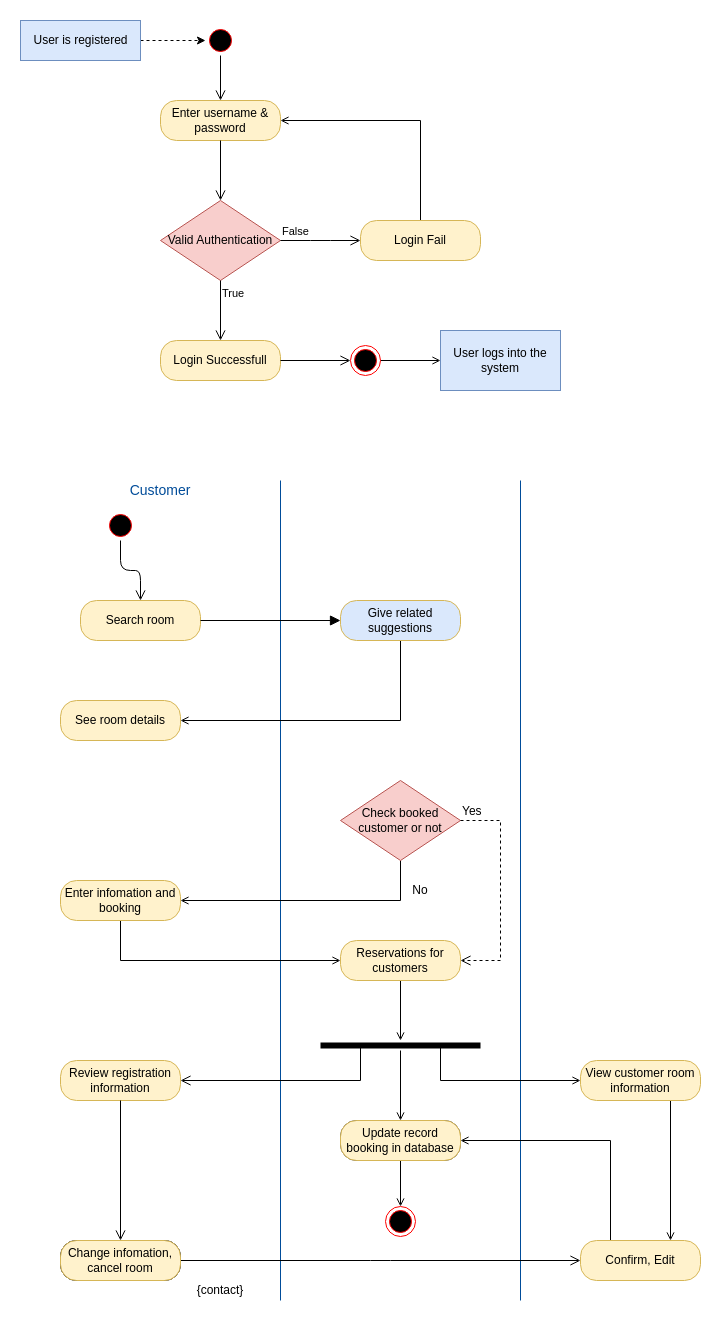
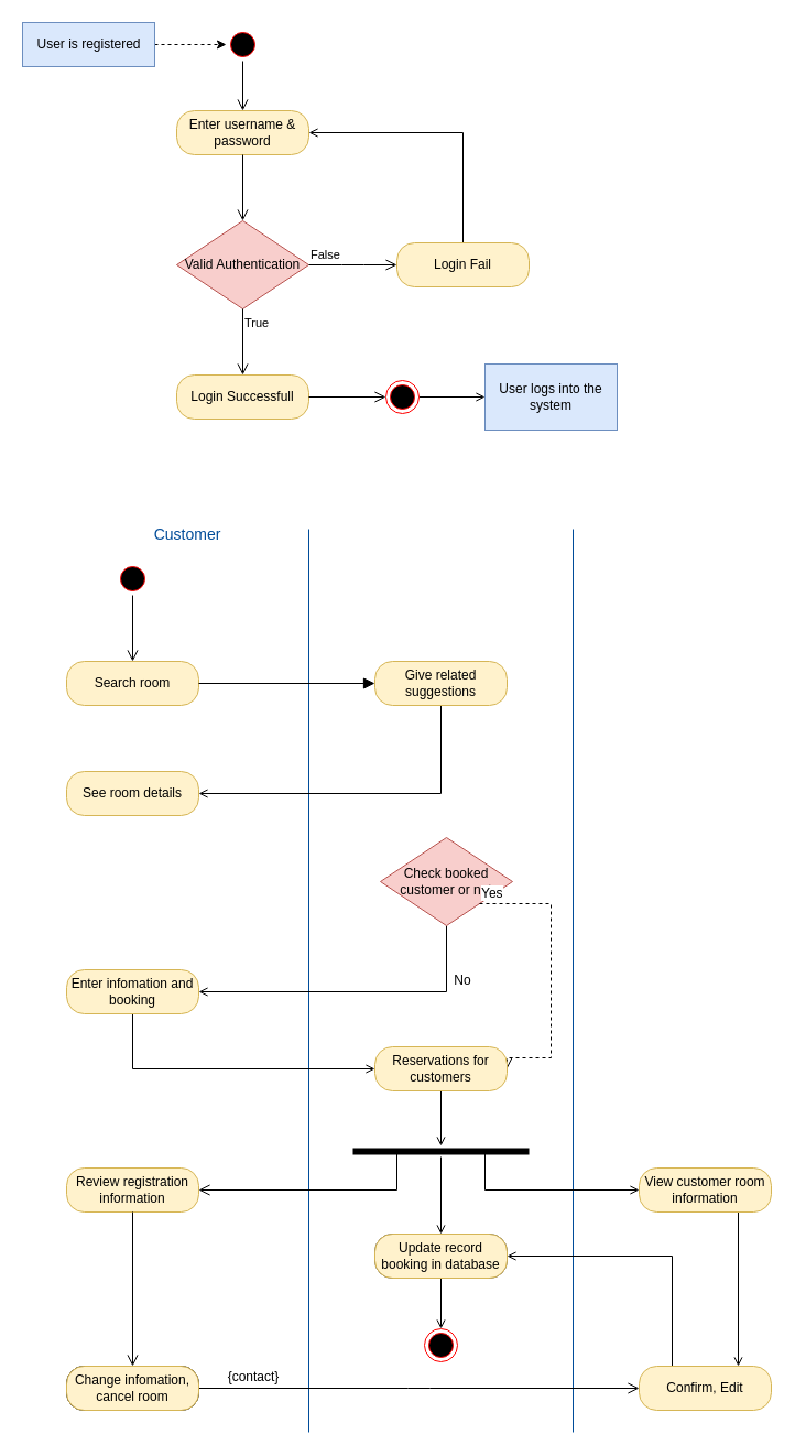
- <mxCell id="20" value="&lt;font style=&quot;font-size: 14px&quot;&gt;Customer&lt;/font&gt;" style="text;html=1;strokeColor=none;fillColor=none;align=center;verticalAlign=middle;whiteSpace=wrap;rounded=0;shadow=0;fontColor=#004C99;" vertex="1" parent="1"><mxGeometry x="120" y="480" width="80" height="20" as="geometry" /></mxCell>
+ <mxCell id="20" value="&lt;font style=&quot;font-size: 14px&quot;&gt;Customer&lt;/font&gt;" style="text;html=1;strokeColor=none;fillColor=none;align=center;verticalAlign=middle;whiteSpace=wrap;rounded=0;shadow=0;fontColor=#004C99;" vertex="1" parent="1"><mxGeometry x="130" y="475" width="80" height="20" as="geometry" /></mxCell>
- <mxCell id="23" value="Search room" style="rounded=1;whiteSpace=wrap;html=1;arcSize=40;fillColor=#fff2cc;strokeColor=#d6b656;shadow=0;" vertex="1" parent="1"><mxGeometry x="80" y="600" width="120" height="40" as="geometry" /></mxCell>
+ <mxCell id="23" value="Search room" style="rounded=1;whiteSpace=wrap;html=1;arcSize=40;fillColor=#fff2cc;strokeColor=#d6b656;shadow=0;" vertex="1" parent="1"><mxGeometry x="60" y="600" width="120" height="40" as="geometry" /></mxCell>
- <mxCell id="26" value="Give related suggestions" style="rounded=1;whiteSpace=wrap;html=1;arcSize=40;fillColor=#dae8fc;strokeColor=#d6b656;" vertex="1" parent="1"><mxGeometry x="340" y="600" width="120" height="40" as="geometry" /></mxCell>
+ <mxCell id="26" value="Give related suggestions" style="rounded=1;whiteSpace=wrap;html=1;arcSize=40;fillColor=#fff2cc;strokeColor=#d6b656;" vertex="1" parent="1"><mxGeometry x="340" y="600" width="120" height="40" as="geometry" /></mxCell>
- <mxCell id="29" value="Check booked customer or not" style="rhombus;whiteSpace=wrap;html=1;fillColor=#f8cecc;strokeColor=#b85450;rounded=0;shadow=0;" vertex="1" parent="1"><mxGeometry x="340" y="780" width="120" height="80" as="geometry" /></mxCell>
+ <mxCell id="29" value="Check booked customer or not" style="rhombus;whiteSpace=wrap;html=1;fillColor=#f8cecc;strokeColor=#b85450;rounded=0;shadow=0;" vertex="1" parent="1"><mxGeometry x="345" y="760" width="120" height="80" as="geometry" /></mxCell>
- <mxCell id="34" value="Reservations for customers" style="rounded=1;whiteSpace=wrap;html=1;arcSize=40;fillColor=#fff2cc;strokeColor=#d6b656;" vertex="1" parent="1"><mxGeometry x="340" y="940" width="120" height="40" as="geometry" /></mxCell>
+ <mxCell id="34" value="Reservations for customers" style="rounded=1;whiteSpace=wrap;html=1;arcSize=40;fillColor=#fff2cc;strokeColor=#d6b656;" vertex="1" parent="1"><mxGeometry x="340" y="950" width="120" height="40" as="geometry" /></mxCell>
- <mxCell id="48" value="{contact}" style="text;html=1;strokeColor=none;fillColor=none;align=center;verticalAlign=middle;whiteSpace=wrap;rounded=0;shadow=0;" vertex="1" parent="1"><mxGeometry x="190" y="1280" width="60" height="20" as="geometry" /></mxCell>
+ <mxCell id="48" value="{contact}" style="text;html=1;strokeColor=none;fillColor=none;align=center;verticalAlign=middle;whiteSpace=wrap;rounded=0;shadow=0;" vertex="1" parent="1"><mxGeometry x="200" y="1240" width="60" height="20" as="geometry" /></mxCell>
